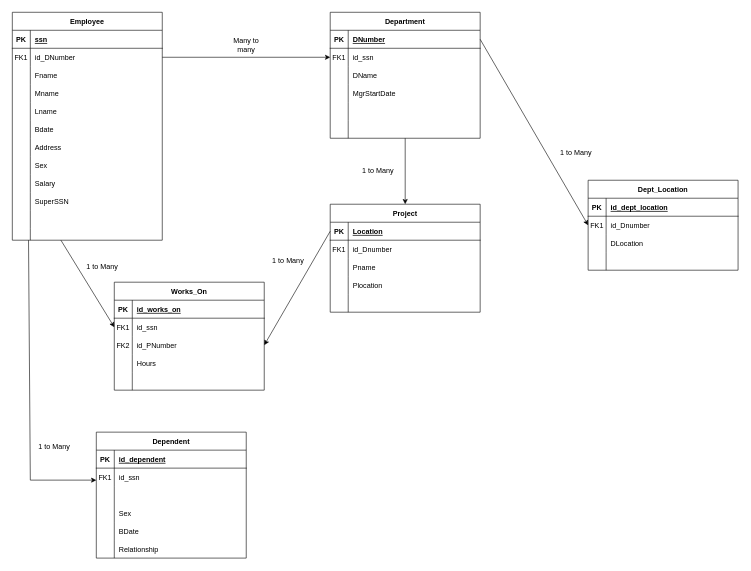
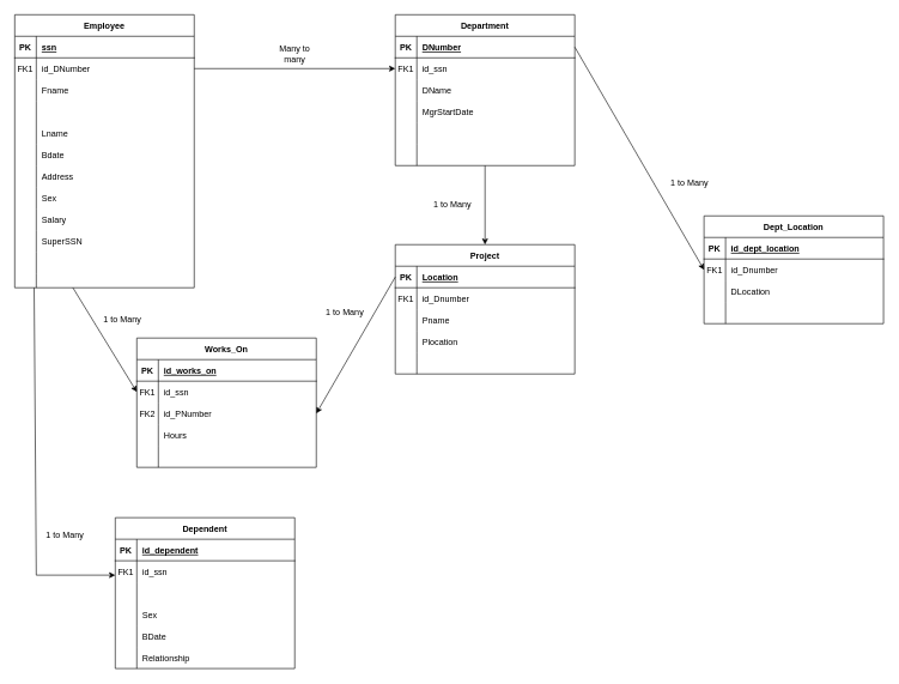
- <mxCell id="33" value="Mname" style="shape=partialRectangle;overflow=hidden;connectable=0;fillColor=none;top=0;left=0;bottom=0;right=0;align=left;spacingLeft=6;" parent="31" vertex="1"><mxGeometry x="30" width="220" height="30" as="geometry"><mxRectangle width="220" height="30" as="alternateBounds" /></mxGeometry></mxCell>
